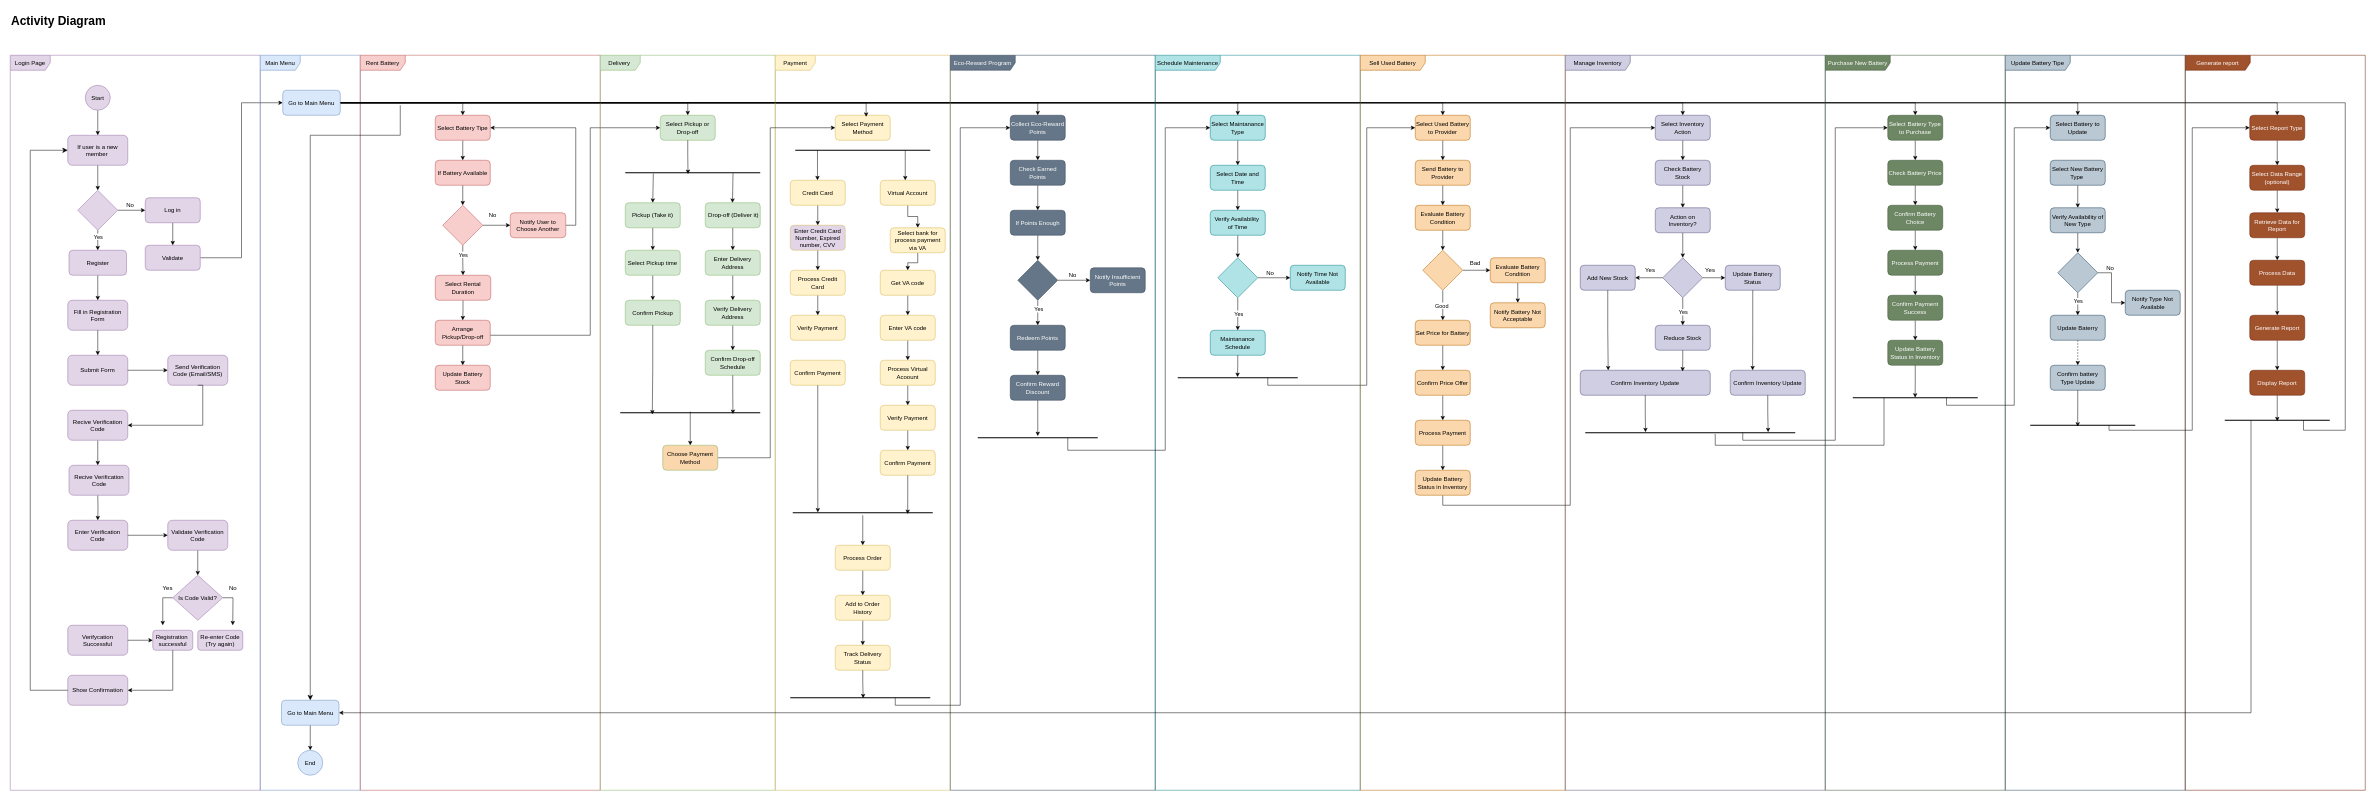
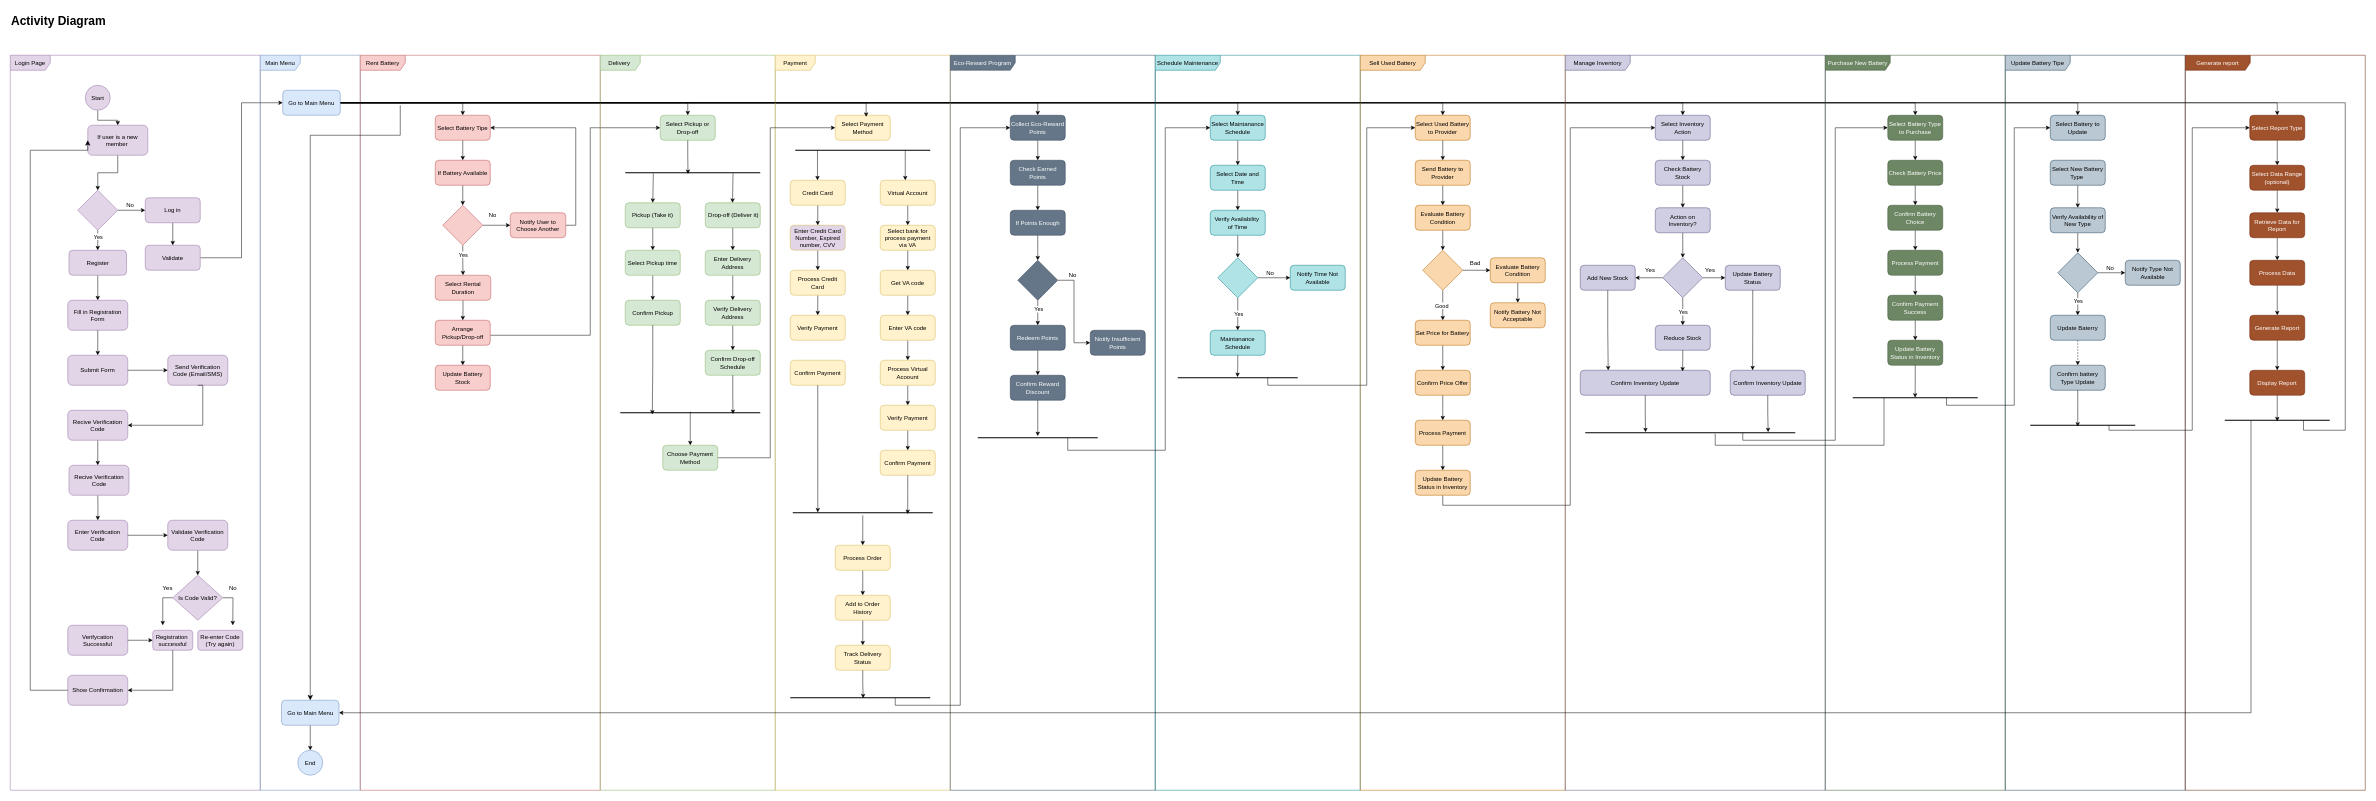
- <mxCell id="151" value="Select Maintanance Type" style="rounded=1;whiteSpace=wrap;html=1;fillColor=#b0e3e6;strokeColor=#0e8088;" vertex="1" parent="1"><mxGeometry x="2420" y="230" width="110" height="50" as="geometry" /></mxCell>
+ <mxCell id="151" value="Select Maintanance Schedule" style="rounded=1;whiteSpace=wrap;html=1;fillColor=#b0e3e6;strokeColor=#0e8088;" vertex="1" parent="1"><mxGeometry x="2420" y="230" width="110" height="50" as="geometry" /></mxCell>
- <mxCell id="6" value="If user is a new member&amp;nbsp;" style="rounded=1;whiteSpace=wrap;html=1;fillColor=#e1d5e7;strokeColor=#9673a6;" vertex="1" parent="1"><mxGeometry x="135" y="270" width="120" height="60" as="geometry" /></mxCell>
+ <mxCell id="6" value="If user is a new member&amp;nbsp;" style="rounded=1;whiteSpace=wrap;html=1;fillColor=#e1d5e7;strokeColor=#9673a6;" vertex="1" parent="1"><mxGeometry x="175" y="250" width="120" height="60" as="geometry" /></mxCell>
- <mxCell id="113" value="Select bank for process payment via VA" style="rounded=1;whiteSpace=wrap;html=1;fillColor=#fff2cc;strokeColor=#d6b656;" vertex="1" parent="1"><mxGeometry x="1780" y="455" width="110" height="50" as="geometry" /></mxCell>
+ <mxCell id="113" value="Select bank for process payment via VA" style="rounded=1;whiteSpace=wrap;html=1;fillColor=#fff2cc;strokeColor=#d6b656;" vertex="1" parent="1"><mxGeometry x="1760" y="450" width="110" height="50" as="geometry" /></mxCell>
- <mxCell id="146" value="Notify Insufficient Points" style="rounded=1;whiteSpace=wrap;html=1;fillColor=#647687;strokeColor=#314354;fontColor=#ffffff;" vertex="1" parent="1"><mxGeometry x="2180" y="535" width="110" height="50" as="geometry" /></mxCell>
+ <mxCell id="146" value="Notify Insufficient Points" style="rounded=1;whiteSpace=wrap;html=1;fillColor=#647687;strokeColor=#314354;fontColor=#ffffff;" vertex="1" parent="1"><mxGeometry x="2180" y="660" width="110" height="50" as="geometry" /></mxCell>
- <mxCell id="247" value="Notify Type Not Available" style="rounded=1;whiteSpace=wrap;html=1;fillColor=#bac8d3;strokeColor=#23445d;" vertex="1" parent="1"><mxGeometry x="4250" y="580" width="110" height="50" as="geometry" /></mxCell>
+ <mxCell id="247" value="Notify Type Not Available" style="rounded=1;whiteSpace=wrap;html=1;fillColor=#bac8d3;strokeColor=#23445d;" vertex="1" parent="1"><mxGeometry x="4250" y="520" width="110" height="50" as="geometry" /></mxCell>
- <mxCell id="95" value="Choose Payment Method" style="rounded=1;whiteSpace=wrap;html=1;fillColor=#fad7ac;strokeColor=#82b366;" vertex="1" parent="1"><mxGeometry x="1325" y="890" width="110" height="50" as="geometry" /></mxCell>
+ <mxCell id="95" value="Choose Payment Method" style="rounded=1;whiteSpace=wrap;html=1;fillColor=#d5e8d4;strokeColor=#82b366;" vertex="1" parent="1"><mxGeometry x="1325" y="890" width="110" height="50" as="geometry" /></mxCell>
